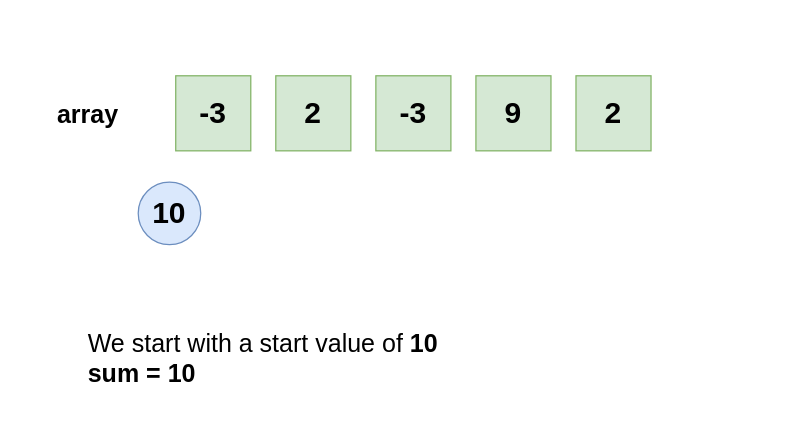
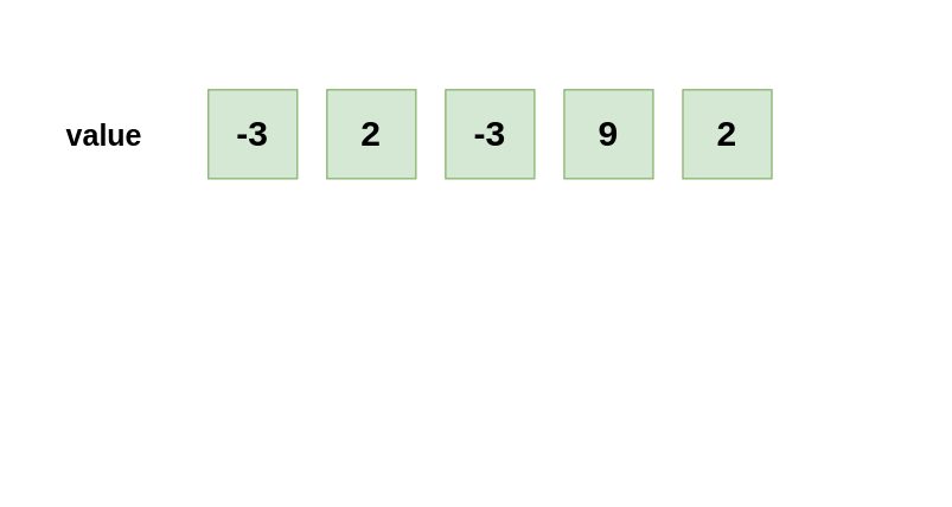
- <mxCell id="9" value="&lt;b&gt;&lt;font style=&quot;font-size: 20px&quot;&gt;array&lt;/font&gt;&lt;/b&gt;" style="text;html=1;strokeColor=none;fillColor=none;align=center;verticalAlign=middle;whiteSpace=wrap;rounded=0;" parent="1" vertex="1"><mxGeometry x="50" y="80" width="40" height="20" as="geometry" /></mxCell>
+ <mxCell id="9" value="&lt;b&gt;&lt;font style=&quot;font-size: 20px&quot;&gt;value&lt;/font&gt;&lt;/b&gt;" style="text;html=1;strokeColor=none;fillColor=none;align=center;verticalAlign=middle;whiteSpace=wrap;rounded=0;" parent="1" vertex="1"><mxGeometry x="50" y="80" width="40" height="20" as="geometry" /></mxCell>
- <mxCell id="8" value="&lt;b style=&quot;font-size: 24px&quot;&gt;10&lt;/b&gt;" style="ellipse;whiteSpace=wrap;html=1;aspect=fixed;fillColor=#dae8fc;strokeColor=#6c8ebf;" parent="1" vertex="1"><mxGeometry x="110" y="145" width="50" height="50" as="geometry" /></mxCell>
- <mxCell id="10" value="&lt;span style=&quot;font-size: 20px&quot;&gt;We start with a start value of &lt;b&gt;10&lt;/b&gt;&lt;br&gt;&lt;div style=&quot;text-align: left&quot;&gt;&lt;span&gt;&lt;b&gt;sum = 10&lt;/b&gt;&lt;/span&gt;&lt;/div&gt;&lt;/span&gt;" style="text;html=1;strokeColor=none;fillColor=none;align=center;verticalAlign=middle;whiteSpace=wrap;rounded=0;" parent="1" vertex="1"><mxGeometry y="270" width="380" height="30" as="geometry" x="20" /></mxCell>
